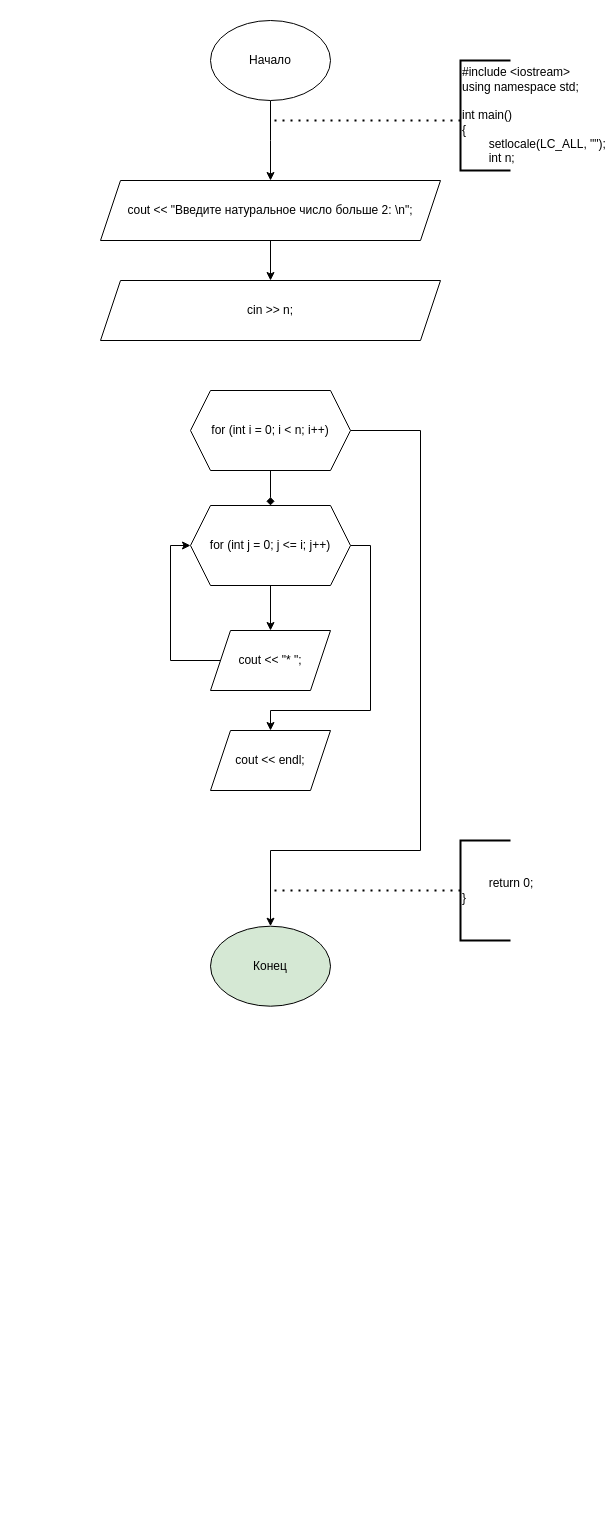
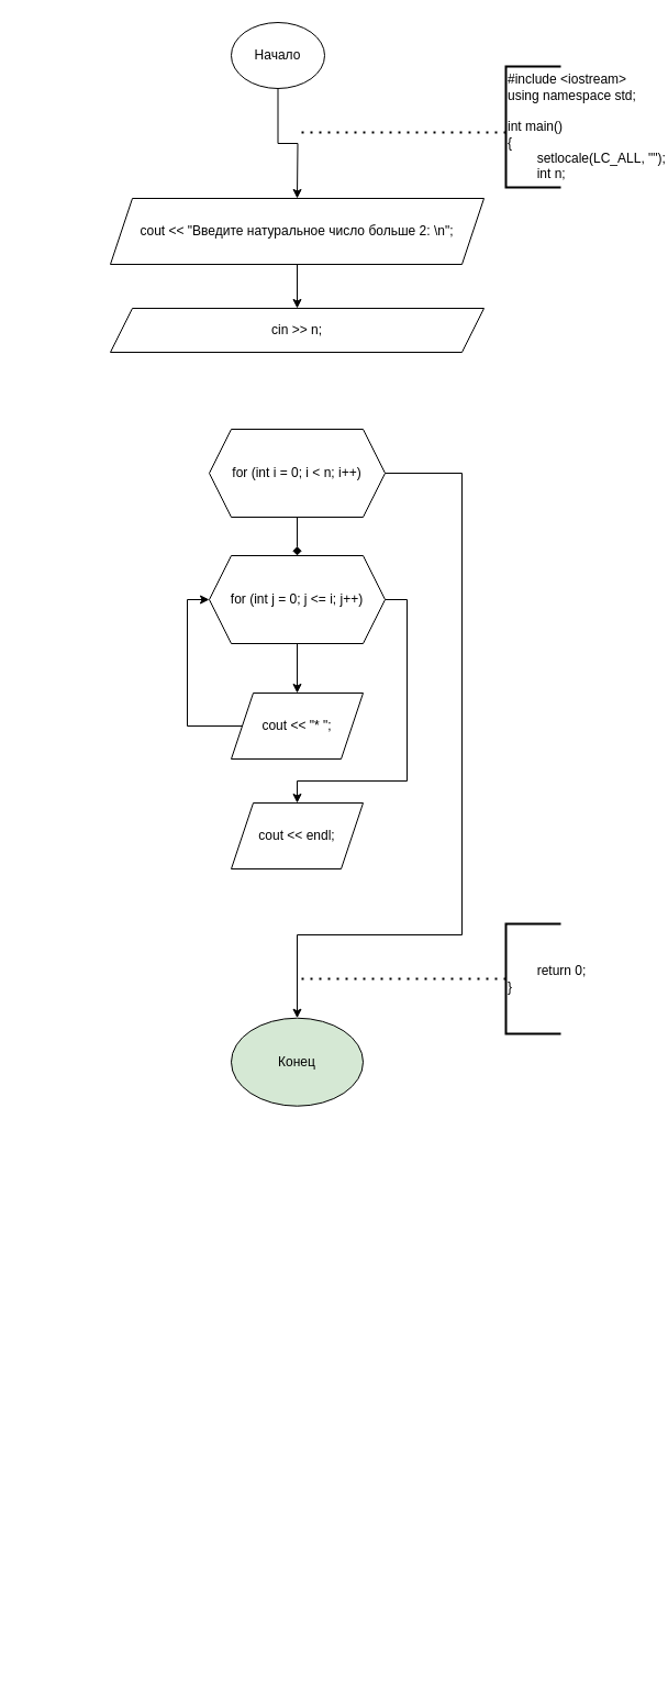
- <mxCell id="3" value="Начало" style="ellipse;whiteSpace=wrap;html=1;" vertex="1" parent="1"><mxGeometry x="210" y="20" width="120" height="80" as="geometry" /></mxCell>
+ <mxCell id="3" value="Начало" style="ellipse;whiteSpace=wrap;html=1;" vertex="1" parent="1"><mxGeometry x="210" y="20" width="85" height="60" as="geometry" /></mxCell>
- <mxCell id="6" value="cin &gt;&gt; n;" style="shape=parallelogram;perimeter=parallelogramPerimeter;whiteSpace=wrap;html=1;fixedSize=1;" vertex="1" parent="1"><mxGeometry x="100" y="280" width="340" height="60" as="geometry" /></mxCell>
+ <mxCell id="6" value="cin &gt;&gt; n;" style="shape=parallelogram;perimeter=parallelogramPerimeter;whiteSpace=wrap;html=1;fixedSize=1;" vertex="1" parent="1"><mxGeometry x="100" y="280" width="340" height="40" as="geometry" /></mxCell>
